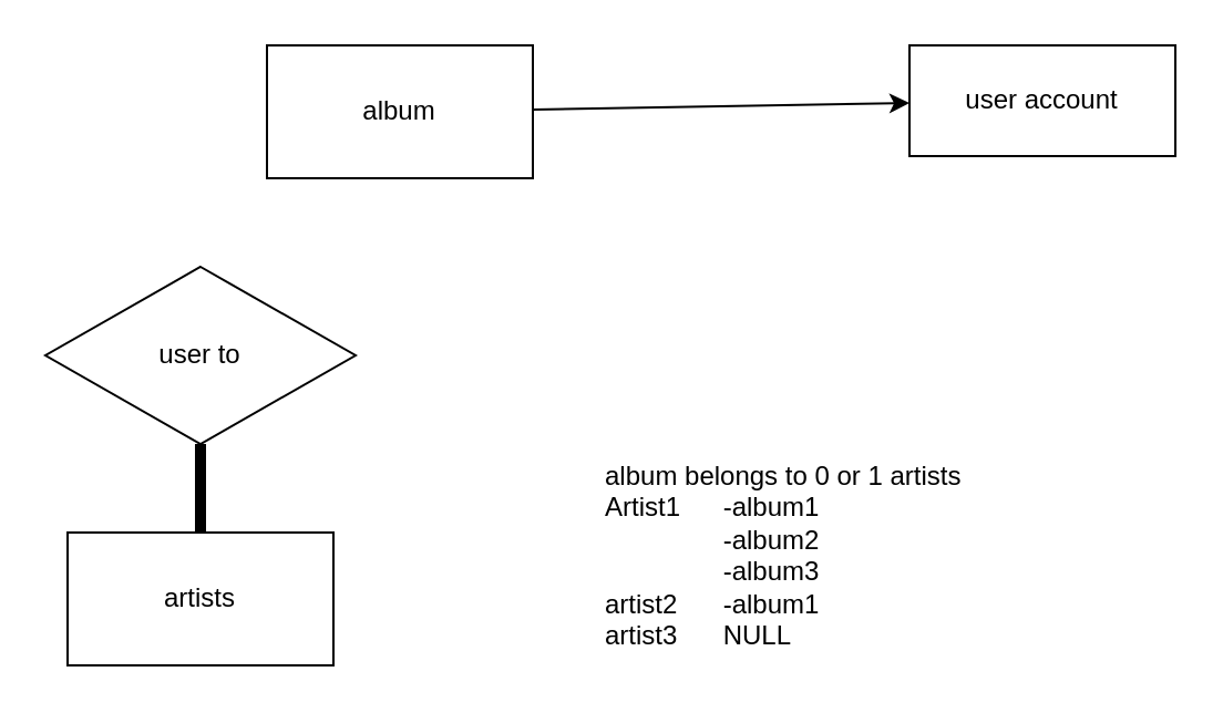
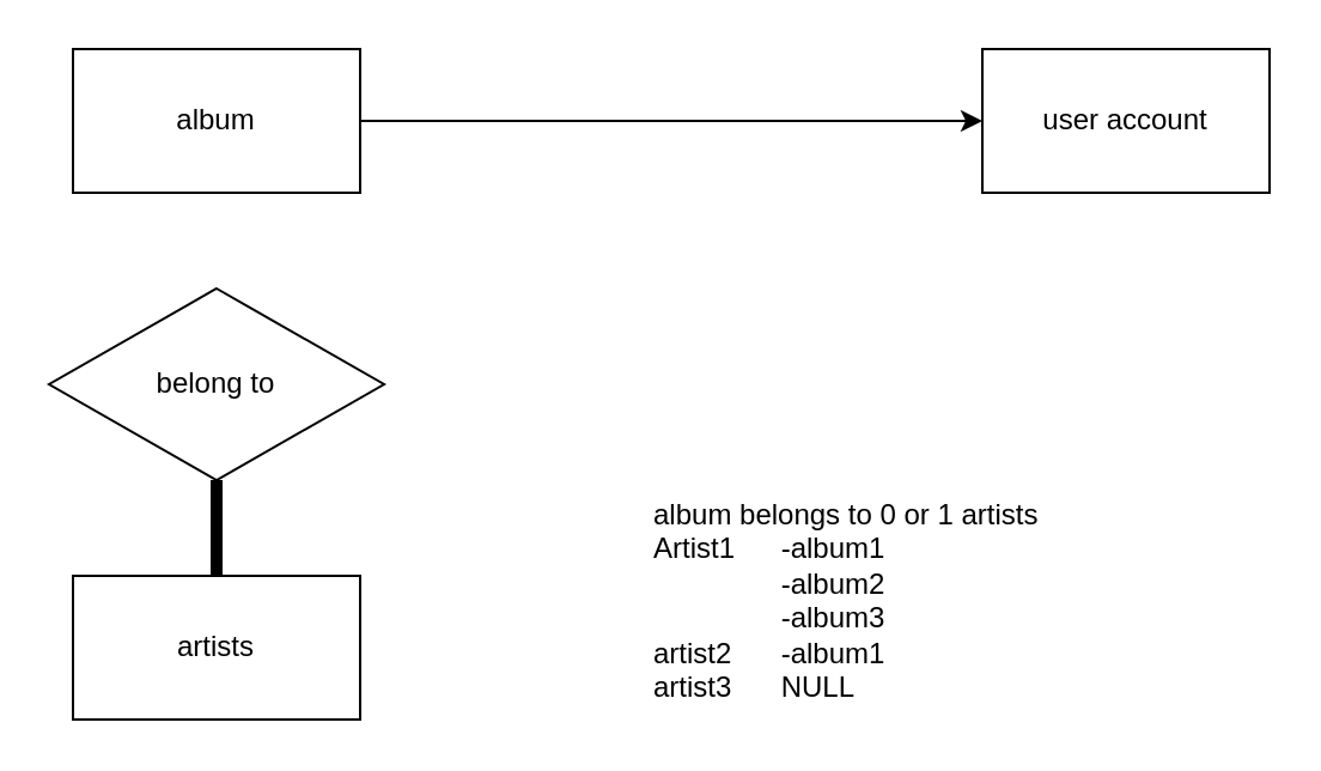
- <mxCell id="6" value="user account" style="rounded=0;whiteSpace=wrap;html=1;" parent="1" vertex="1"><mxGeometry x="410" y="20" width="120" height="50" as="geometry" /></mxCell>
+ <mxCell id="6" value="user account" style="rounded=0;whiteSpace=wrap;html=1;" parent="1" vertex="1"><mxGeometry x="410" y="20" width="120" height="60" as="geometry" /></mxCell>
- <mxCell id="3" value="album" style="rounded=0;whiteSpace=wrap;html=1;" parent="1" vertex="1"><mxGeometry x="120" y="20" width="120" height="60" as="geometry" /></mxCell>
+ <mxCell id="3" value="album" style="rounded=0;whiteSpace=wrap;html=1;" parent="1" vertex="1"><mxGeometry x="30" y="20" width="120" height="60" as="geometry" /></mxCell>
- <mxCell id="7" value="user to" style="rhombus;whiteSpace=wrap;html=1;" parent="1" vertex="1"><mxGeometry x="20" y="120" width="140" height="80" as="geometry" /></mxCell>
+ <mxCell id="7" value="belong to" style="rhombus;whiteSpace=wrap;html=1;" parent="1" vertex="1"><mxGeometry x="20" y="120" width="140" height="80" as="geometry" /></mxCell>
